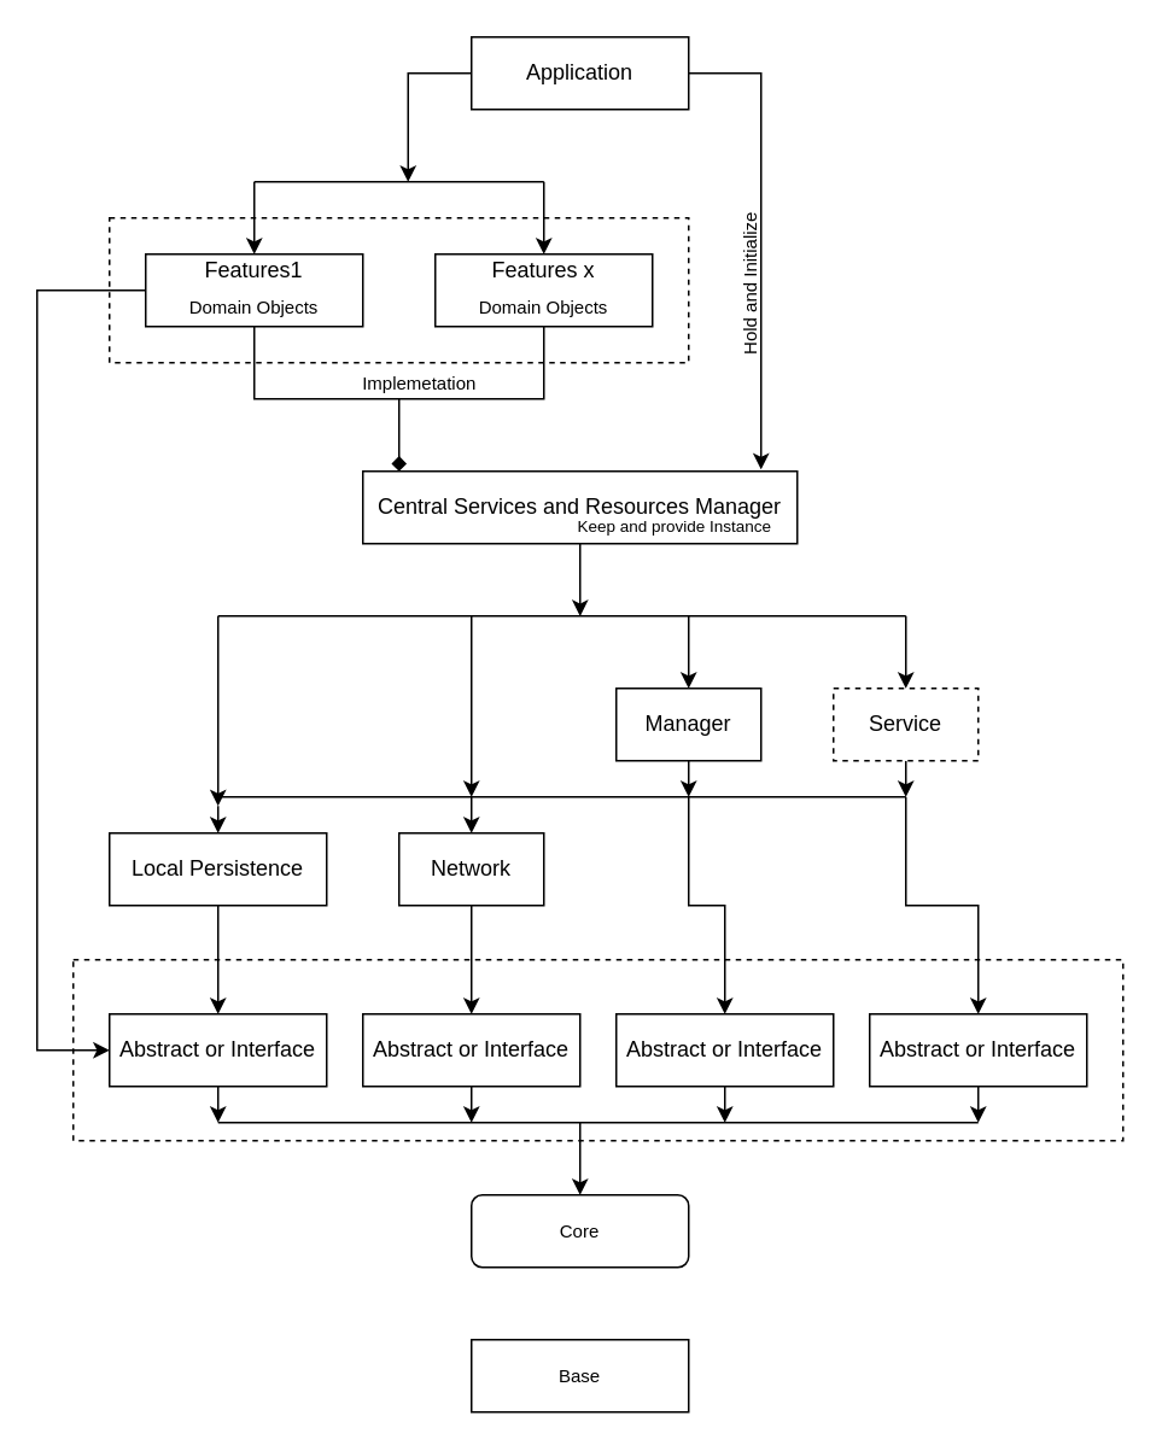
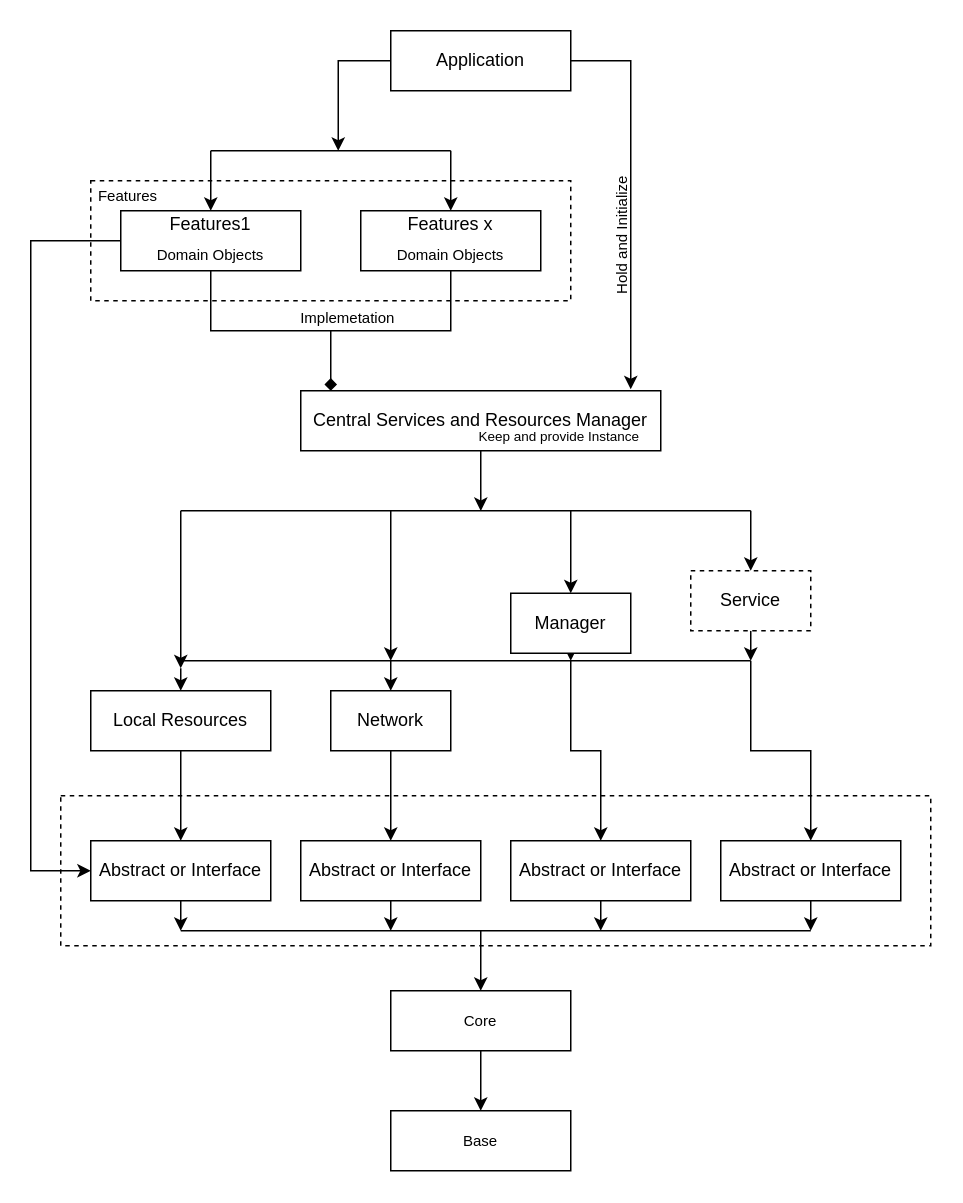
+ <mxCell id="48" value="Features" style="text;html=1;strokeColor=none;fillColor=none;align=center;verticalAlign=middle;whiteSpace=wrap;rounded=0;dashed=1;labelBackgroundColor=none;fontSize=10;" vertex="1" parent="1"><mxGeometry x="65" y="120" width="40" height="20" as="geometry" /></mxCell>
- <mxCell id="12" value="Manager" style="rounded=0;whiteSpace=wrap;html=1;" vertex="1" parent="1"><mxGeometry x="340" y="380" width="80" height="40" as="geometry" /></mxCell>
+ <mxCell id="12" value="Manager" style="rounded=0;whiteSpace=wrap;html=1;" vertex="1" parent="1"><mxGeometry x="340" y="395" width="80" height="40" as="geometry" /></mxCell>
- <mxCell id="14" value="Local Persistence" style="rounded=0;whiteSpace=wrap;html=1;" vertex="1" parent="1"><mxGeometry x="60" y="460" width="120" height="40" as="geometry" /></mxCell>
+ <mxCell id="14" value="Local Resources" style="rounded=0;whiteSpace=wrap;html=1;" vertex="1" parent="1"><mxGeometry x="60" y="460" width="120" height="40" as="geometry" /></mxCell>
- <mxCell id="29" value="Core" style="whiteSpace=wrap;html=1;labelBackgroundColor=none;fontSize=10;rounded=1;" vertex="1" parent="1"><mxGeometry x="260" y="660" width="120" height="40" as="geometry" /></mxCell>
+ <mxCell id="29" value="Core" style="rounded=0;whiteSpace=wrap;html=1;labelBackgroundColor=none;fontSize=10;" vertex="1" parent="1"><mxGeometry x="260" y="660" width="120" height="40" as="geometry" /></mxCell>
+ <mxCell id="28" style="edgeStyle=orthogonalEdgeStyle;rounded=0;orthogonalLoop=1;jettySize=auto;html=1;entryX=0.5;entryY=0;entryDx=0;entryDy=0;fontSize=10;" edge="1" parent="1" source="29" target="27"><mxGeometry relative="1" as="geometry" /></mxCell>
